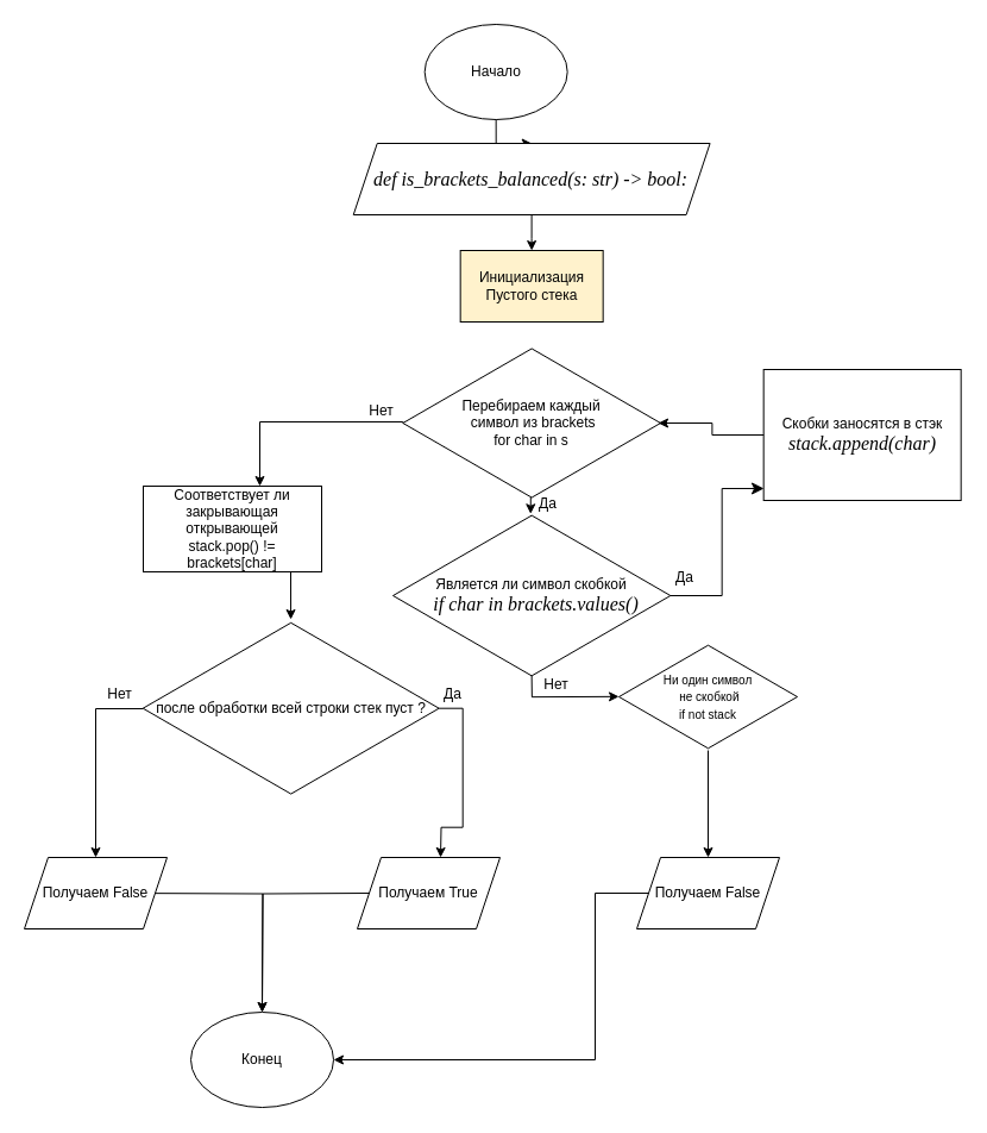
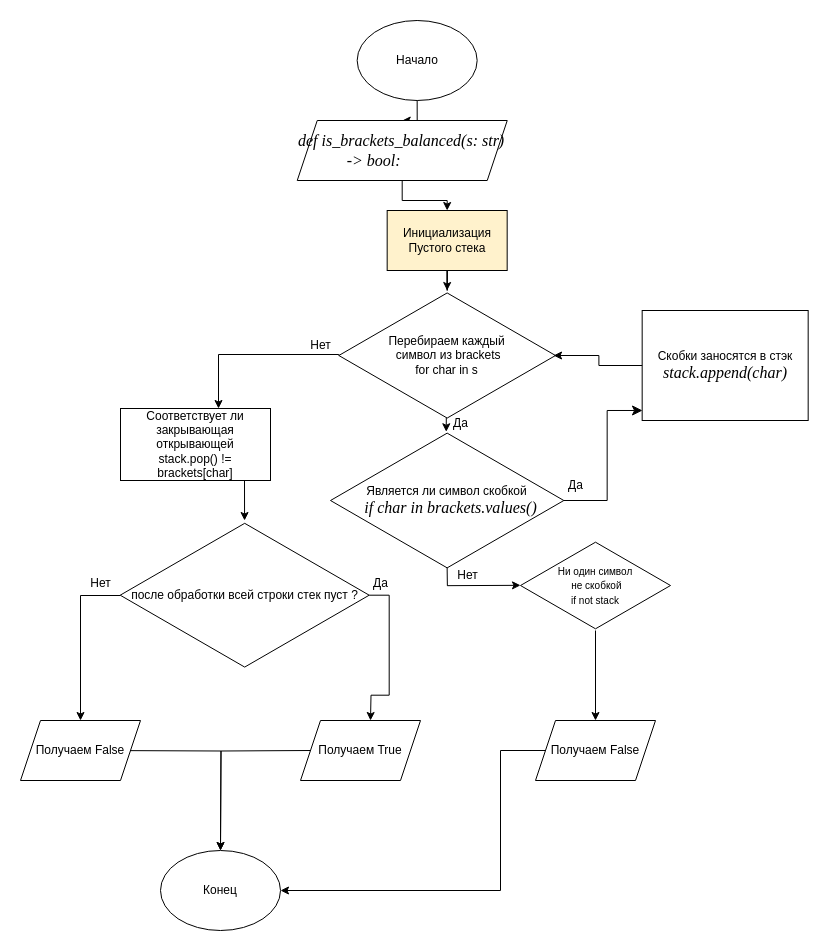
- <mxCell id="36" value="&lt;p style=&quot;margin-left:-42.55pt;text-indent:14.2pt;line-height:&lt;br/&gt;normal&quot; class=&quot;MsoNormal&quot;&gt;&lt;i&gt;&lt;span style=&quot;font-size: 12pt; font-family: &amp;quot;Times New Roman&amp;quot;, serif;&quot; lang=&quot;EN-US&quot;&gt;&amp;nbsp; &amp;nbsp; &amp;nbsp; &amp;nbsp; &amp;nbsp;def is_brackets_balanced(s: str) -&amp;gt; bool:&lt;/span&gt;&lt;/i&gt;&lt;/p&gt;" style="shape=parallelogram;perimeter=parallelogramPerimeter;whiteSpace=wrap;html=1;fixedSize=1;" vertex="1" parent="1"><mxGeometry x="296.74" y="120" width="299.84" height="60" as="geometry" /></mxCell>
+ <mxCell id="36" value="&lt;p style=&quot;margin-left:-42.55pt;text-indent:14.2pt;line-height:&lt;br/&gt;normal&quot; class=&quot;MsoNormal&quot;&gt;&lt;i&gt;&lt;span style=&quot;font-size: 12pt; font-family: &amp;quot;Times New Roman&amp;quot;, serif;&quot; lang=&quot;EN-US&quot;&gt;&amp;nbsp; &amp;nbsp; &amp;nbsp; &amp;nbsp; &amp;nbsp;def is_brackets_balanced(s: str) -&amp;gt; bool:&lt;/span&gt;&lt;/i&gt;&lt;/p&gt;" style="shape=parallelogram;perimeter=parallelogramPerimeter;whiteSpace=wrap;html=1;fixedSize=1;" vertex="1" parent="1"><mxGeometry x="296.74" y="120" width="210" height="60" as="geometry" /></mxCell>
+ <mxCell id="23" style="edgeStyle=orthogonalEdgeStyle;rounded=0;orthogonalLoop=1;jettySize=auto;html=1;entryX=0.5;entryY=0;entryDx=0;entryDy=0;entryPerimeter=0;" parent="1" source="2" target="21" edge="1"><mxGeometry relative="1" as="geometry" /></mxCell>
